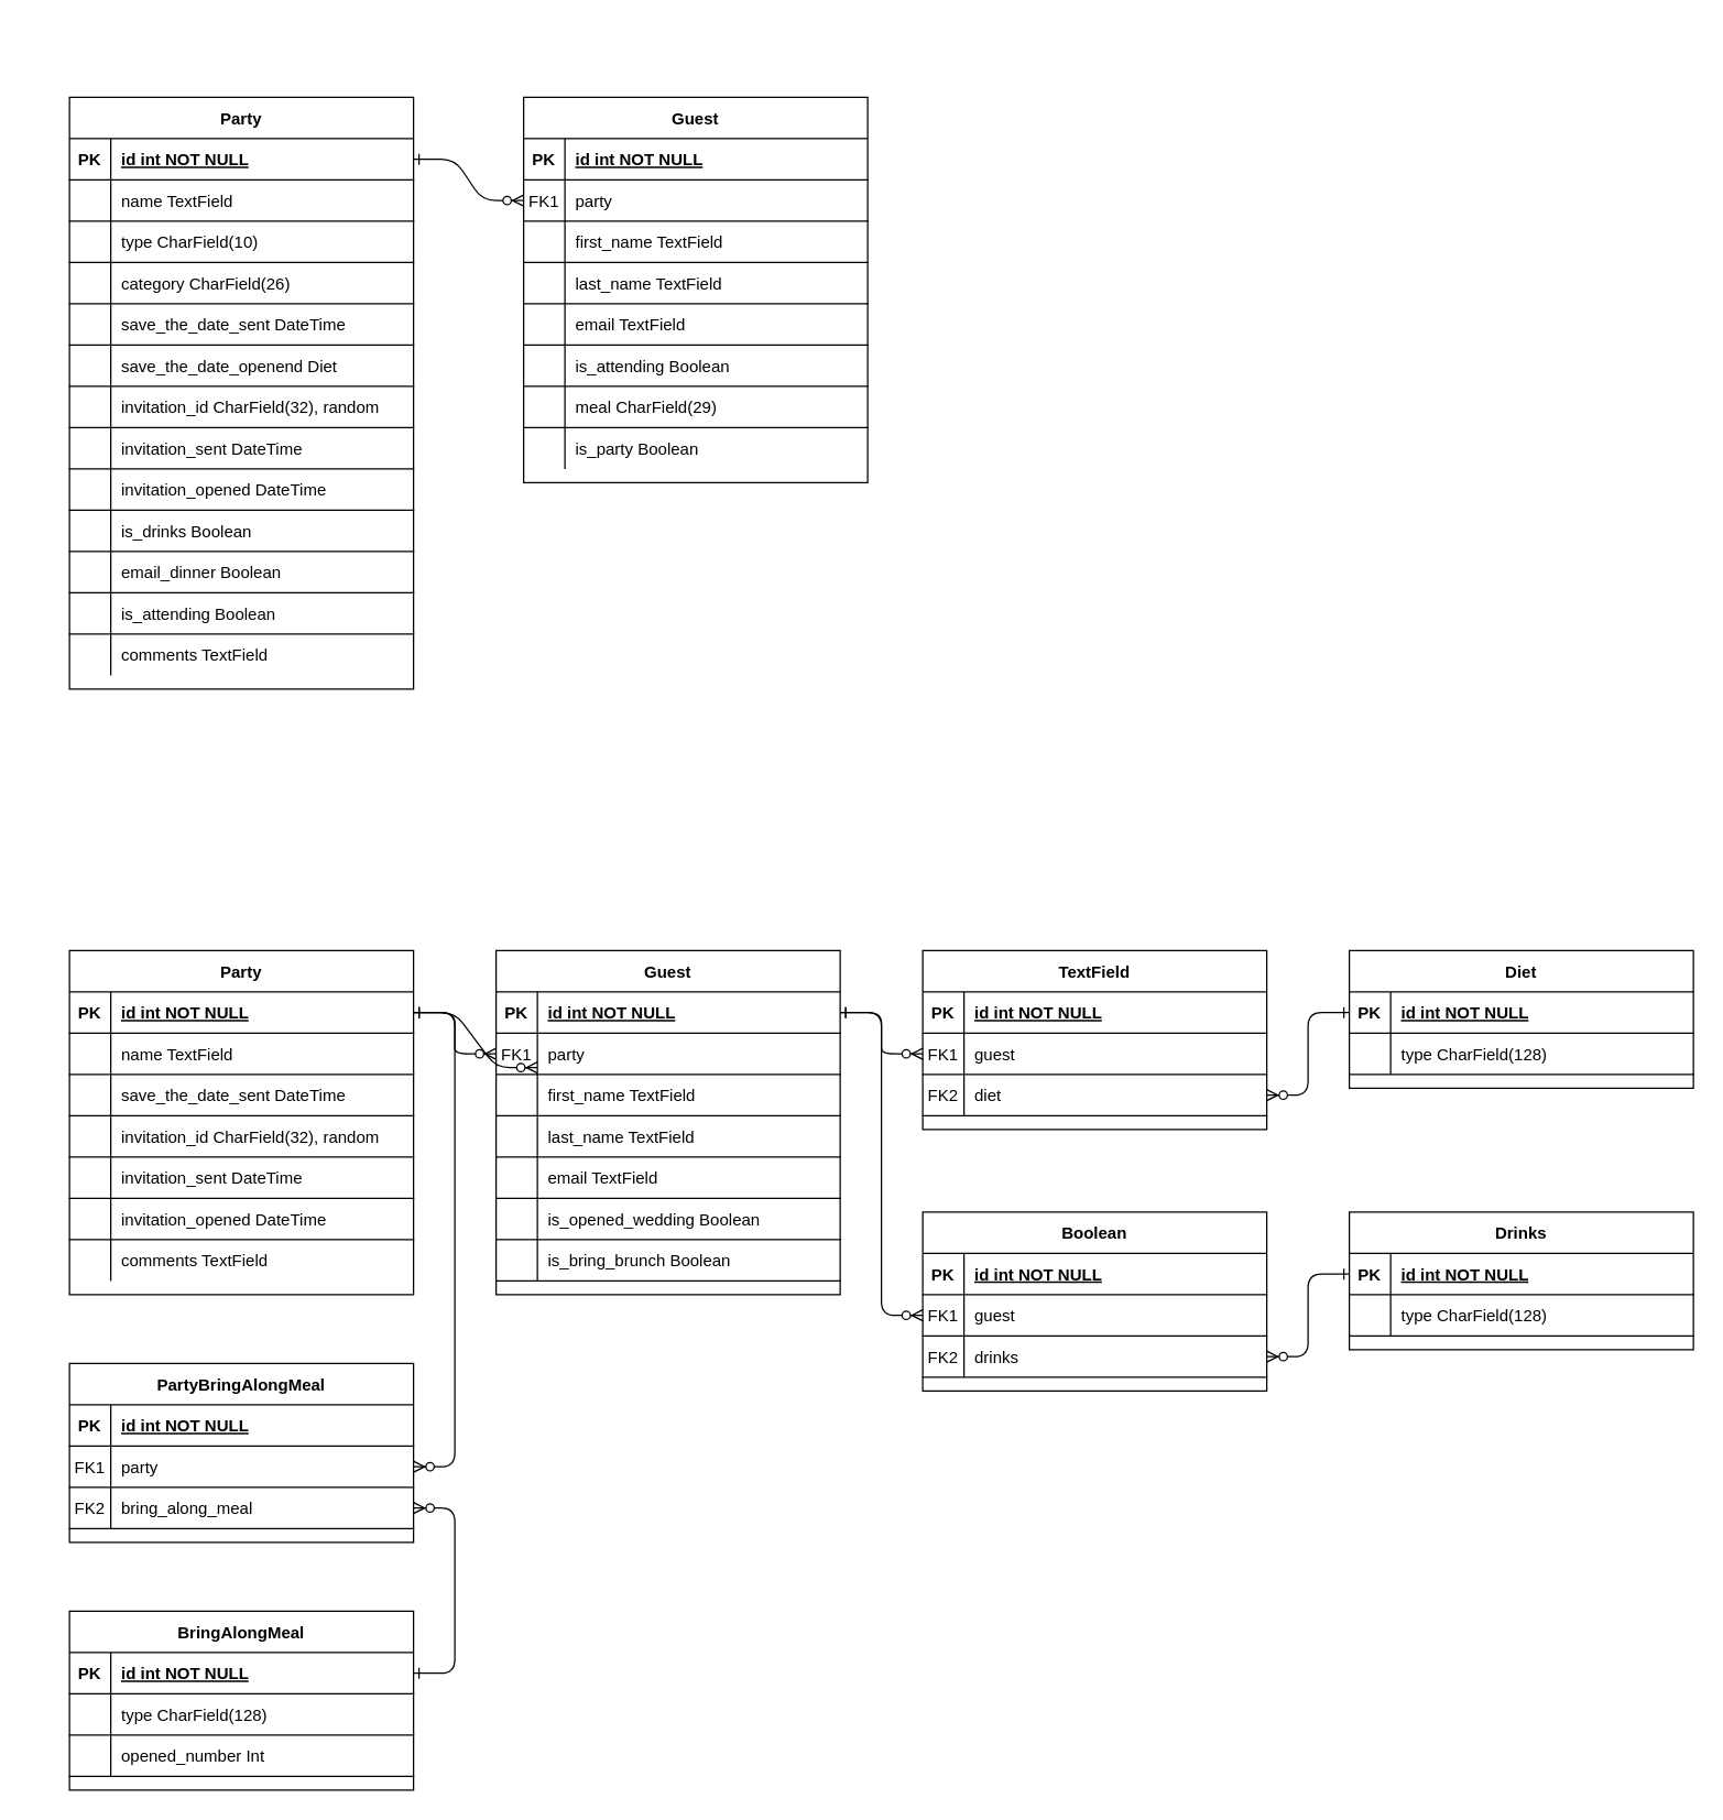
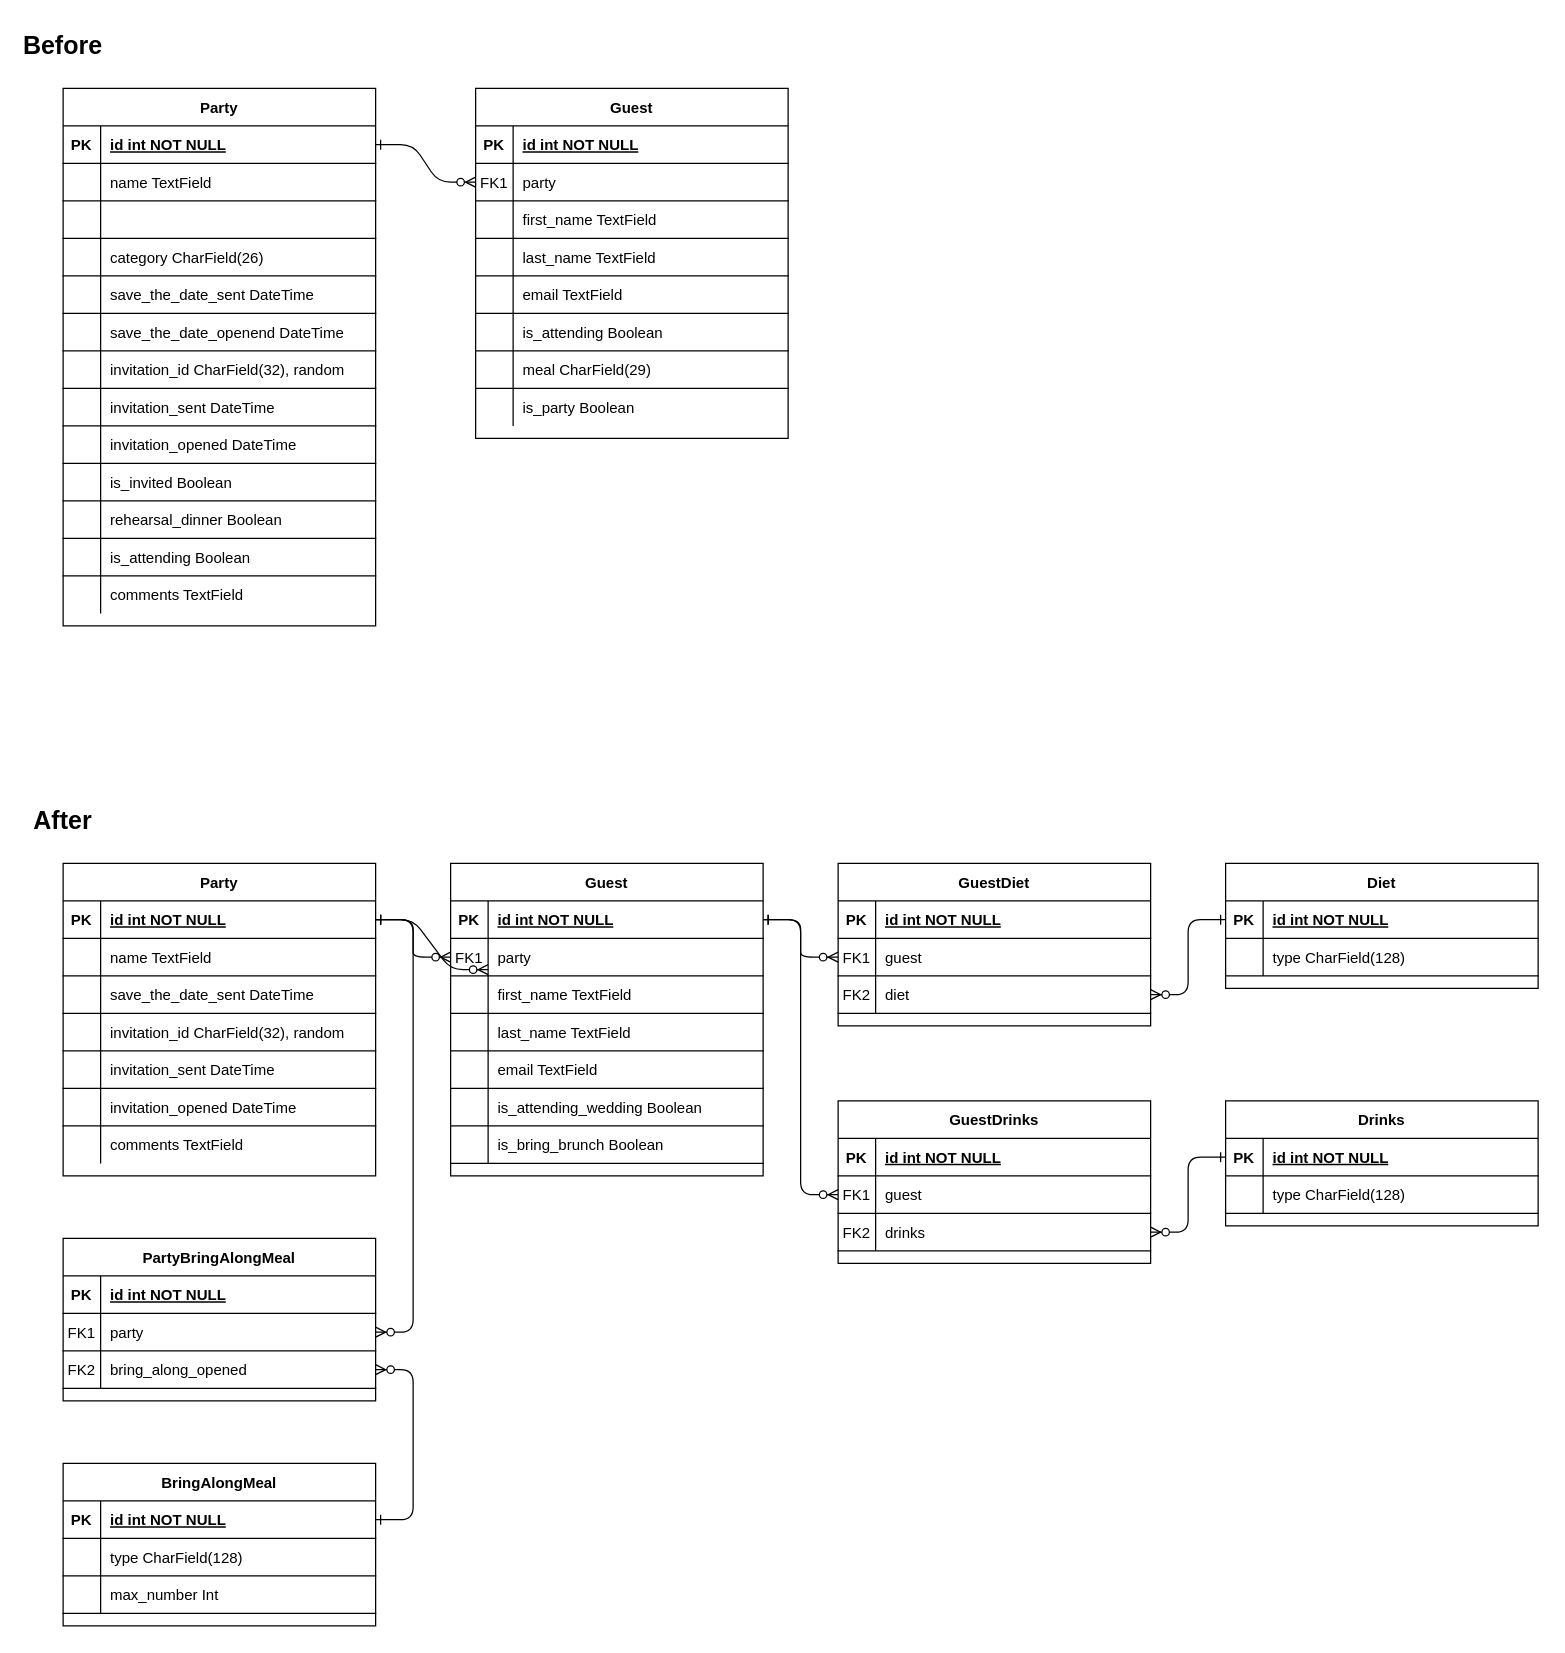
+ <mxCell id="68" value="Before" style="text;html=1;align=center;verticalAlign=middle;whiteSpace=wrap;rounded=0;fontStyle=1;fontSize=20;" parent="1" vertex="1"><mxGeometry x="20" y="20" width="60" height="30" as="geometry" /></mxCell>
- <mxCell id="37" value="type CharField(10)" style="shape=partialRectangle;overflow=hidden;connectable=0;fillColor=none;top=0;left=0;bottom=0;right=0;align=left;spacingLeft=6;fontStyle=0;" parent="35" vertex="1"><mxGeometry x="30" width="220" height="30" as="geometry"><mxRectangle width="220" height="30" as="alternateBounds" /></mxGeometry></mxCell>
- <mxCell id="46" value="save_the_date_openend Diet" style="shape=partialRectangle;overflow=hidden;connectable=0;fillColor=none;top=0;left=0;bottom=0;right=0;align=left;spacingLeft=6;fontStyle=0;" parent="44" vertex="1"><mxGeometry x="30" width="220" height="30" as="geometry"><mxRectangle width="220" height="30" as="alternateBounds" /></mxGeometry></mxCell>
+ <mxCell id="46" value="save_the_date_openend DateTime" style="shape=partialRectangle;overflow=hidden;connectable=0;fillColor=none;top=0;left=0;bottom=0;right=0;align=left;spacingLeft=6;fontStyle=0;" parent="44" vertex="1"><mxGeometry x="30" width="220" height="30" as="geometry"><mxRectangle width="220" height="30" as="alternateBounds" /></mxGeometry></mxCell>
- <mxCell id="58" value="is_drinks Boolean" style="shape=partialRectangle;overflow=hidden;connectable=0;fillColor=none;top=0;left=0;bottom=0;right=0;align=left;spacingLeft=6;fontStyle=0;" parent="56" vertex="1"><mxGeometry x="30" width="220" height="30" as="geometry"><mxRectangle width="220" height="30" as="alternateBounds" /></mxGeometry></mxCell>
+ <mxCell id="58" value="is_invited Boolean" style="shape=partialRectangle;overflow=hidden;connectable=0;fillColor=none;top=0;left=0;bottom=0;right=0;align=left;spacingLeft=6;fontStyle=0;" parent="56" vertex="1"><mxGeometry x="30" width="220" height="30" as="geometry"><mxRectangle width="220" height="30" as="alternateBounds" /></mxGeometry></mxCell>
- <mxCell id="61" value="email_dinner Boolean" style="shape=partialRectangle;overflow=hidden;connectable=0;fillColor=none;top=0;left=0;bottom=0;right=0;align=left;spacingLeft=6;fontStyle=0;" parent="59" vertex="1"><mxGeometry x="30" width="220" height="30" as="geometry"><mxRectangle width="220" height="30" as="alternateBounds" /></mxGeometry></mxCell>
+ <mxCell id="61" value="rehearsal_dinner Boolean" style="shape=partialRectangle;overflow=hidden;connectable=0;fillColor=none;top=0;left=0;bottom=0;right=0;align=left;spacingLeft=6;fontStyle=0;" parent="59" vertex="1"><mxGeometry x="30" width="220" height="30" as="geometry"><mxRectangle width="220" height="30" as="alternateBounds" /></mxGeometry></mxCell>
+ <mxCell id="114" value="After" style="text;html=1;align=center;verticalAlign=middle;whiteSpace=wrap;rounded=0;fontStyle=1;fontSize=20;" parent="1" vertex="1"><mxGeometry x="20" y="640" width="60" height="30" as="geometry" /></mxCell>
- <mxCell id="133" value="TextField" style="shape=table;startSize=30;container=1;collapsible=1;childLayout=tableLayout;fixedRows=1;rowLines=0;fontStyle=1;align=center;resizeLast=1;" vertex="1" parent="1"><mxGeometry x="670" y="690" width="250" height="130" as="geometry" /></mxCell>
+ <mxCell id="133" value="GuestDiet" style="shape=table;startSize=30;container=1;collapsible=1;childLayout=tableLayout;fixedRows=1;rowLines=0;fontStyle=1;align=center;resizeLast=1;" vertex="1" parent="1"><mxGeometry x="670" y="690" width="250" height="130" as="geometry" /></mxCell>
- <mxCell id="88" value="is_opened_wedding Boolean" style="shape=partialRectangle;overflow=hidden;connectable=0;fillColor=none;top=0;left=0;bottom=0;right=0;align=left;spacingLeft=6;fontStyle=0;" parent="86" vertex="1"><mxGeometry x="30" width="220" height="30" as="geometry"><mxRectangle width="220" height="30" as="alternateBounds" /></mxGeometry></mxCell>
+ <mxCell id="88" value="is_attending_wedding Boolean" style="shape=partialRectangle;overflow=hidden;connectable=0;fillColor=none;top=0;left=0;bottom=0;right=0;align=left;spacingLeft=6;fontStyle=0;" parent="86" vertex="1"><mxGeometry x="30" width="220" height="30" as="geometry"><mxRectangle width="220" height="30" as="alternateBounds" /></mxGeometry></mxCell>
- <mxCell id="145" value="Boolean" style="shape=table;startSize=30;container=1;collapsible=1;childLayout=tableLayout;fixedRows=1;rowLines=0;fontStyle=1;align=center;resizeLast=1;" vertex="1" parent="1"><mxGeometry x="670" y="880" width="250" height="130" as="geometry" /></mxCell>
+ <mxCell id="145" value="GuestDrinks" style="shape=table;startSize=30;container=1;collapsible=1;childLayout=tableLayout;fixedRows=1;rowLines=0;fontStyle=1;align=center;resizeLast=1;" vertex="1" parent="1"><mxGeometry x="670" y="880" width="250" height="130" as="geometry" /></mxCell>
- <mxCell id="173" value="bring_along_meal" style="shape=partialRectangle;overflow=hidden;connectable=0;fillColor=none;top=0;left=0;bottom=0;right=0;align=left;spacingLeft=6;fontStyle=0;" vertex="1" parent="171"><mxGeometry x="30" width="220" height="30" as="geometry"><mxRectangle width="220" height="30" as="alternateBounds" /></mxGeometry></mxCell>
+ <mxCell id="173" value="bring_along_opened" style="shape=partialRectangle;overflow=hidden;connectable=0;fillColor=none;top=0;left=0;bottom=0;right=0;align=left;spacingLeft=6;fontStyle=0;" vertex="1" parent="171"><mxGeometry x="30" width="220" height="30" as="geometry"><mxRectangle width="220" height="30" as="alternateBounds" /></mxGeometry></mxCell>
- <mxCell id="124" value="opened_number Int" style="shape=partialRectangle;overflow=hidden;connectable=0;fillColor=none;top=0;left=0;bottom=0;right=0;align=left;spacingLeft=6;fontStyle=0;" vertex="1" parent="122"><mxGeometry x="30" width="220" height="30" as="geometry"><mxRectangle width="220" height="30" as="alternateBounds" /></mxGeometry></mxCell>
+ <mxCell id="124" value="max_number Int" style="shape=partialRectangle;overflow=hidden;connectable=0;fillColor=none;top=0;left=0;bottom=0;right=0;align=left;spacingLeft=6;fontStyle=0;" vertex="1" parent="122"><mxGeometry x="30" width="220" height="30" as="geometry"><mxRectangle width="220" height="30" as="alternateBounds" /></mxGeometry></mxCell>
